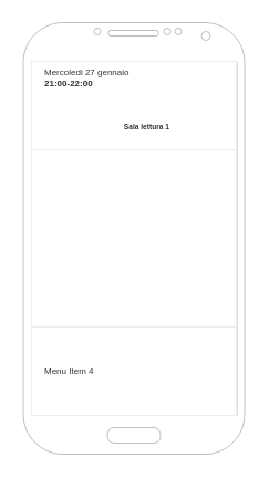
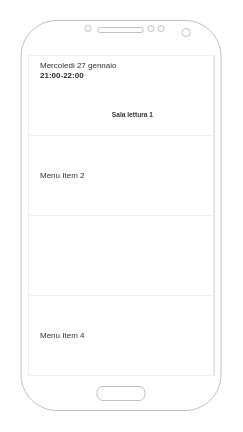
+ <mxCell id="5" value="Menu Item 2" style="strokeColor=inherit;fillColor=inherit;gradientColor=inherit;strokeWidth=1;html=1;shadow=0;dashed=0;shape=mxgraph.android.rrect;rSize=0;align=left;spacingLeft=10;fontSize=8;fontColor=#333333;" vertex="1" parent="3"><mxGeometry y="80" width="185" height="80" as="geometry" /></mxCell>
